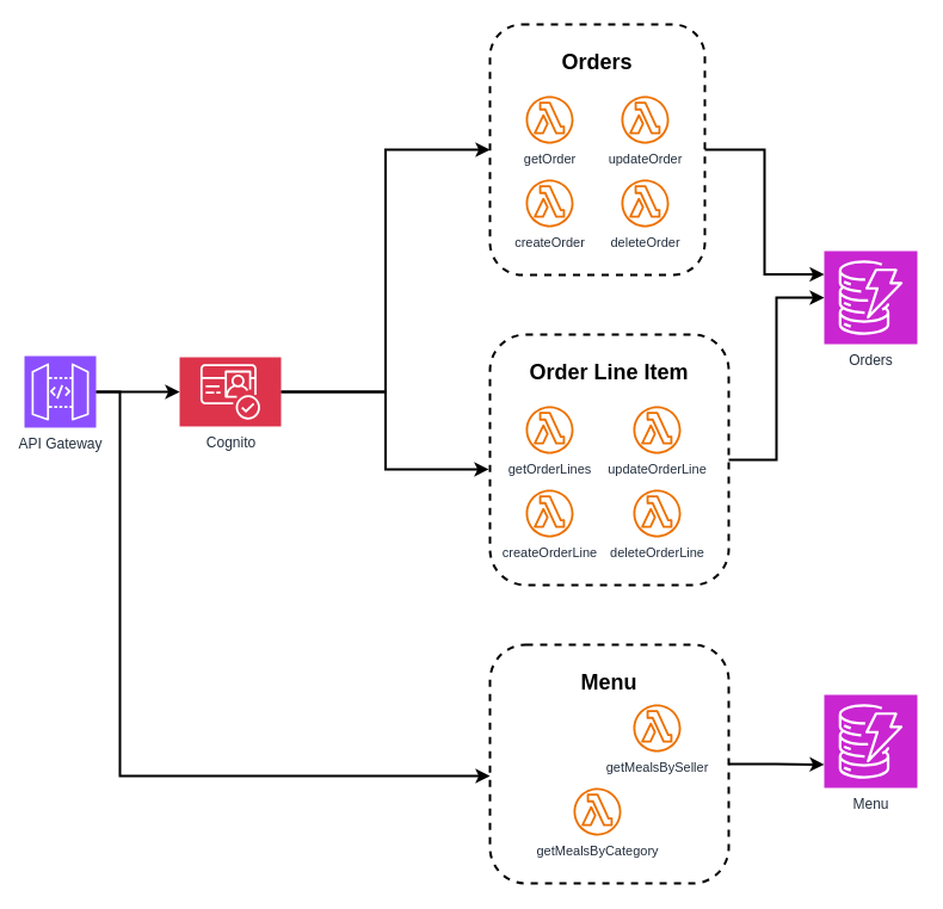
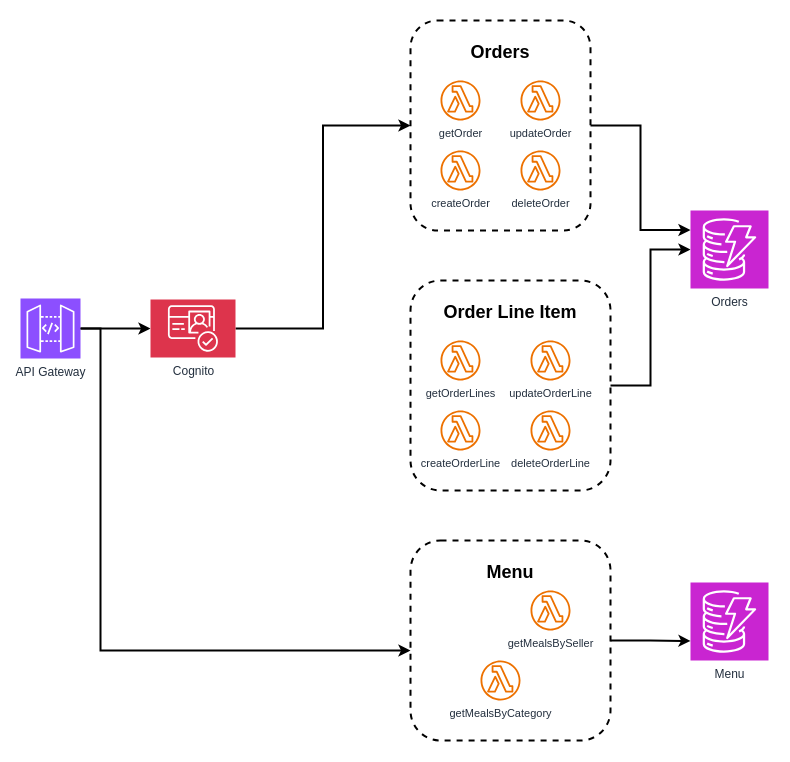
- <mxCell id="23" style="edgeStyle=orthogonalEdgeStyle;rounded=0;orthogonalLoop=1;jettySize=auto;html=1;entryX=-0.005;entryY=0.538;entryDx=0;entryDy=0;entryPerimeter=0;strokeWidth=2;" edge="1" parent="1" source="20" target="11"><mxGeometry relative="1" as="geometry" /></mxCell>
